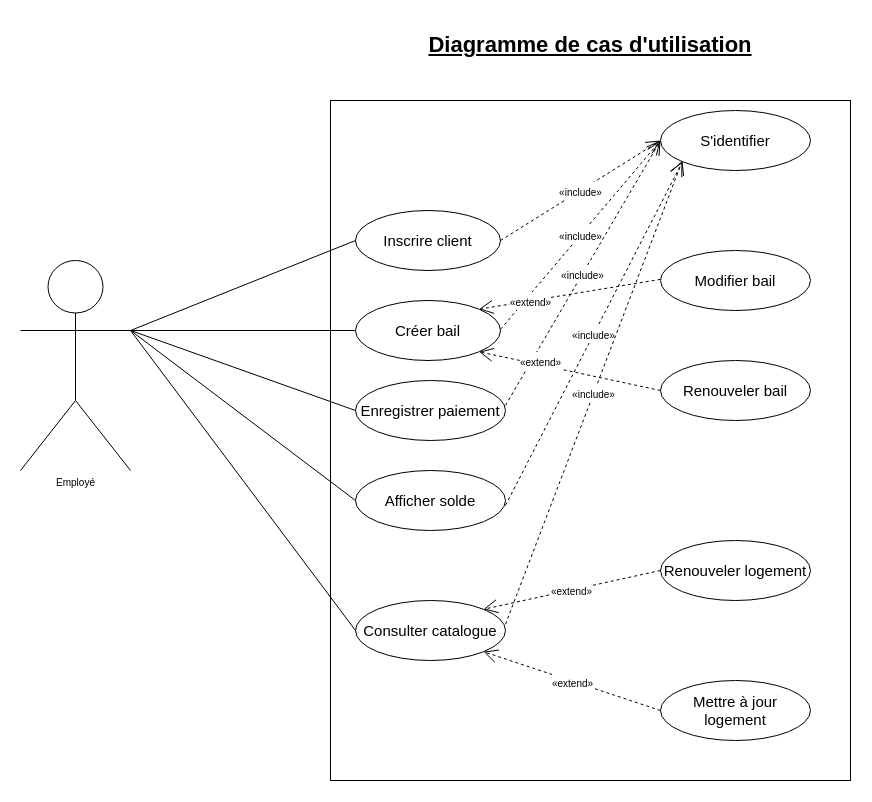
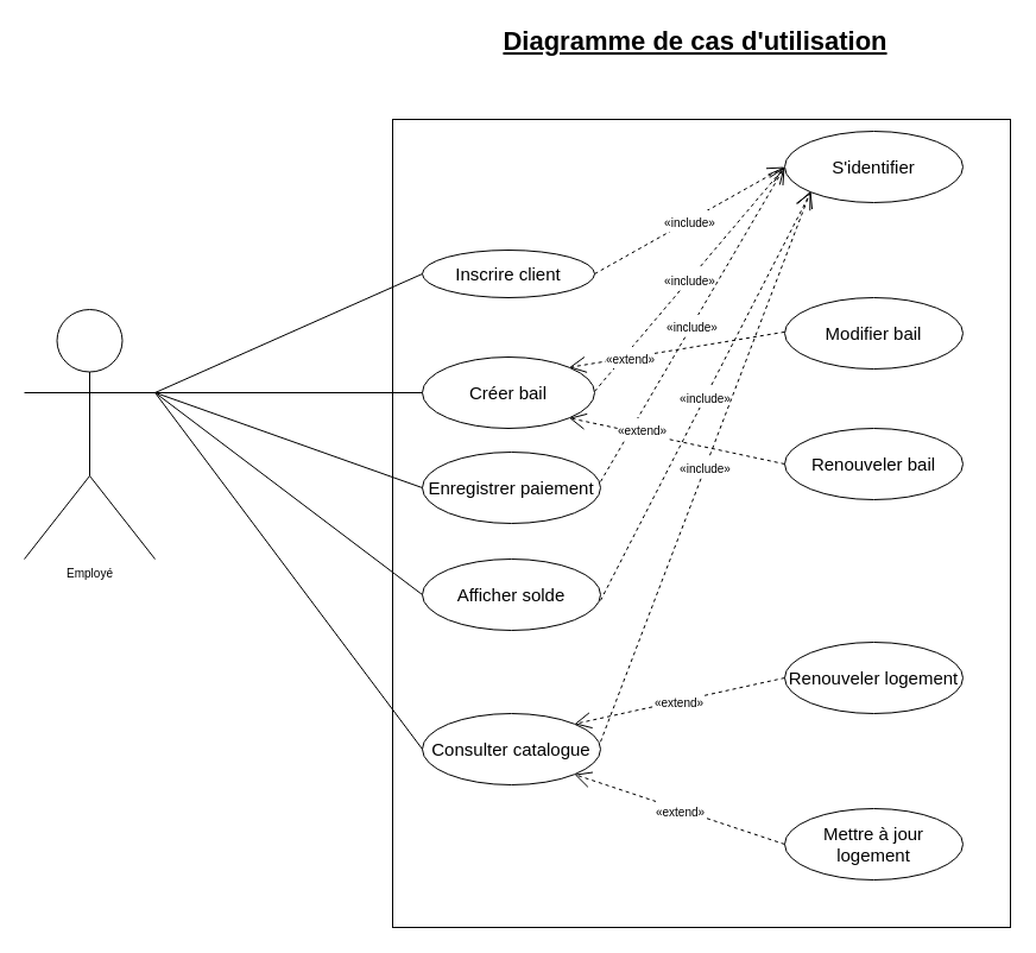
- <mxCell id="28" value="&lt;font size=&quot;1&quot; style=&quot;&quot;&gt;&lt;b style=&quot;&quot;&gt;&lt;u style=&quot;font-size: 22px;&quot;&gt;Diagramme de cas d'utilisation&lt;/u&gt;&lt;/b&gt;&lt;/font&gt;" style="text;html=1;strokeColor=none;fillColor=none;align=center;verticalAlign=middle;whiteSpace=wrap;rounded=0;fontSize=10;" parent="1" vertex="1"><mxGeometry x="350" y="20" width="480" height="50" as="geometry" /></mxCell>
+ <mxCell id="28" value="&lt;font size=&quot;1&quot; style=&quot;&quot;&gt;&lt;b style=&quot;&quot;&gt;&lt;u style=&quot;font-size: 22px;&quot;&gt;Diagramme de cas d'utilisation&lt;/u&gt;&lt;/b&gt;&lt;/font&gt;" style="text;html=1;strokeColor=none;fillColor=none;align=center;verticalAlign=middle;whiteSpace=wrap;rounded=0;fontSize=10;" parent="1" vertex="1"><mxGeometry x="345" y="10" width="480" height="50" as="geometry" /></mxCell>
- <mxCell id="3" value="&lt;font style=&quot;font-size: 15px;&quot;&gt;Inscrire client&lt;/font&gt;" style="ellipse;whiteSpace=wrap;html=1;" parent="1" vertex="1"><mxGeometry x="355" y="210" width="145" height="60" as="geometry" /></mxCell>
+ <mxCell id="3" value="&lt;font style=&quot;font-size: 15px;&quot;&gt;Inscrire client&lt;/font&gt;" style="ellipse;whiteSpace=wrap;html=1;" parent="1" vertex="1"><mxGeometry x="355" y="210" width="145" height="40" as="geometry" /></mxCell>
